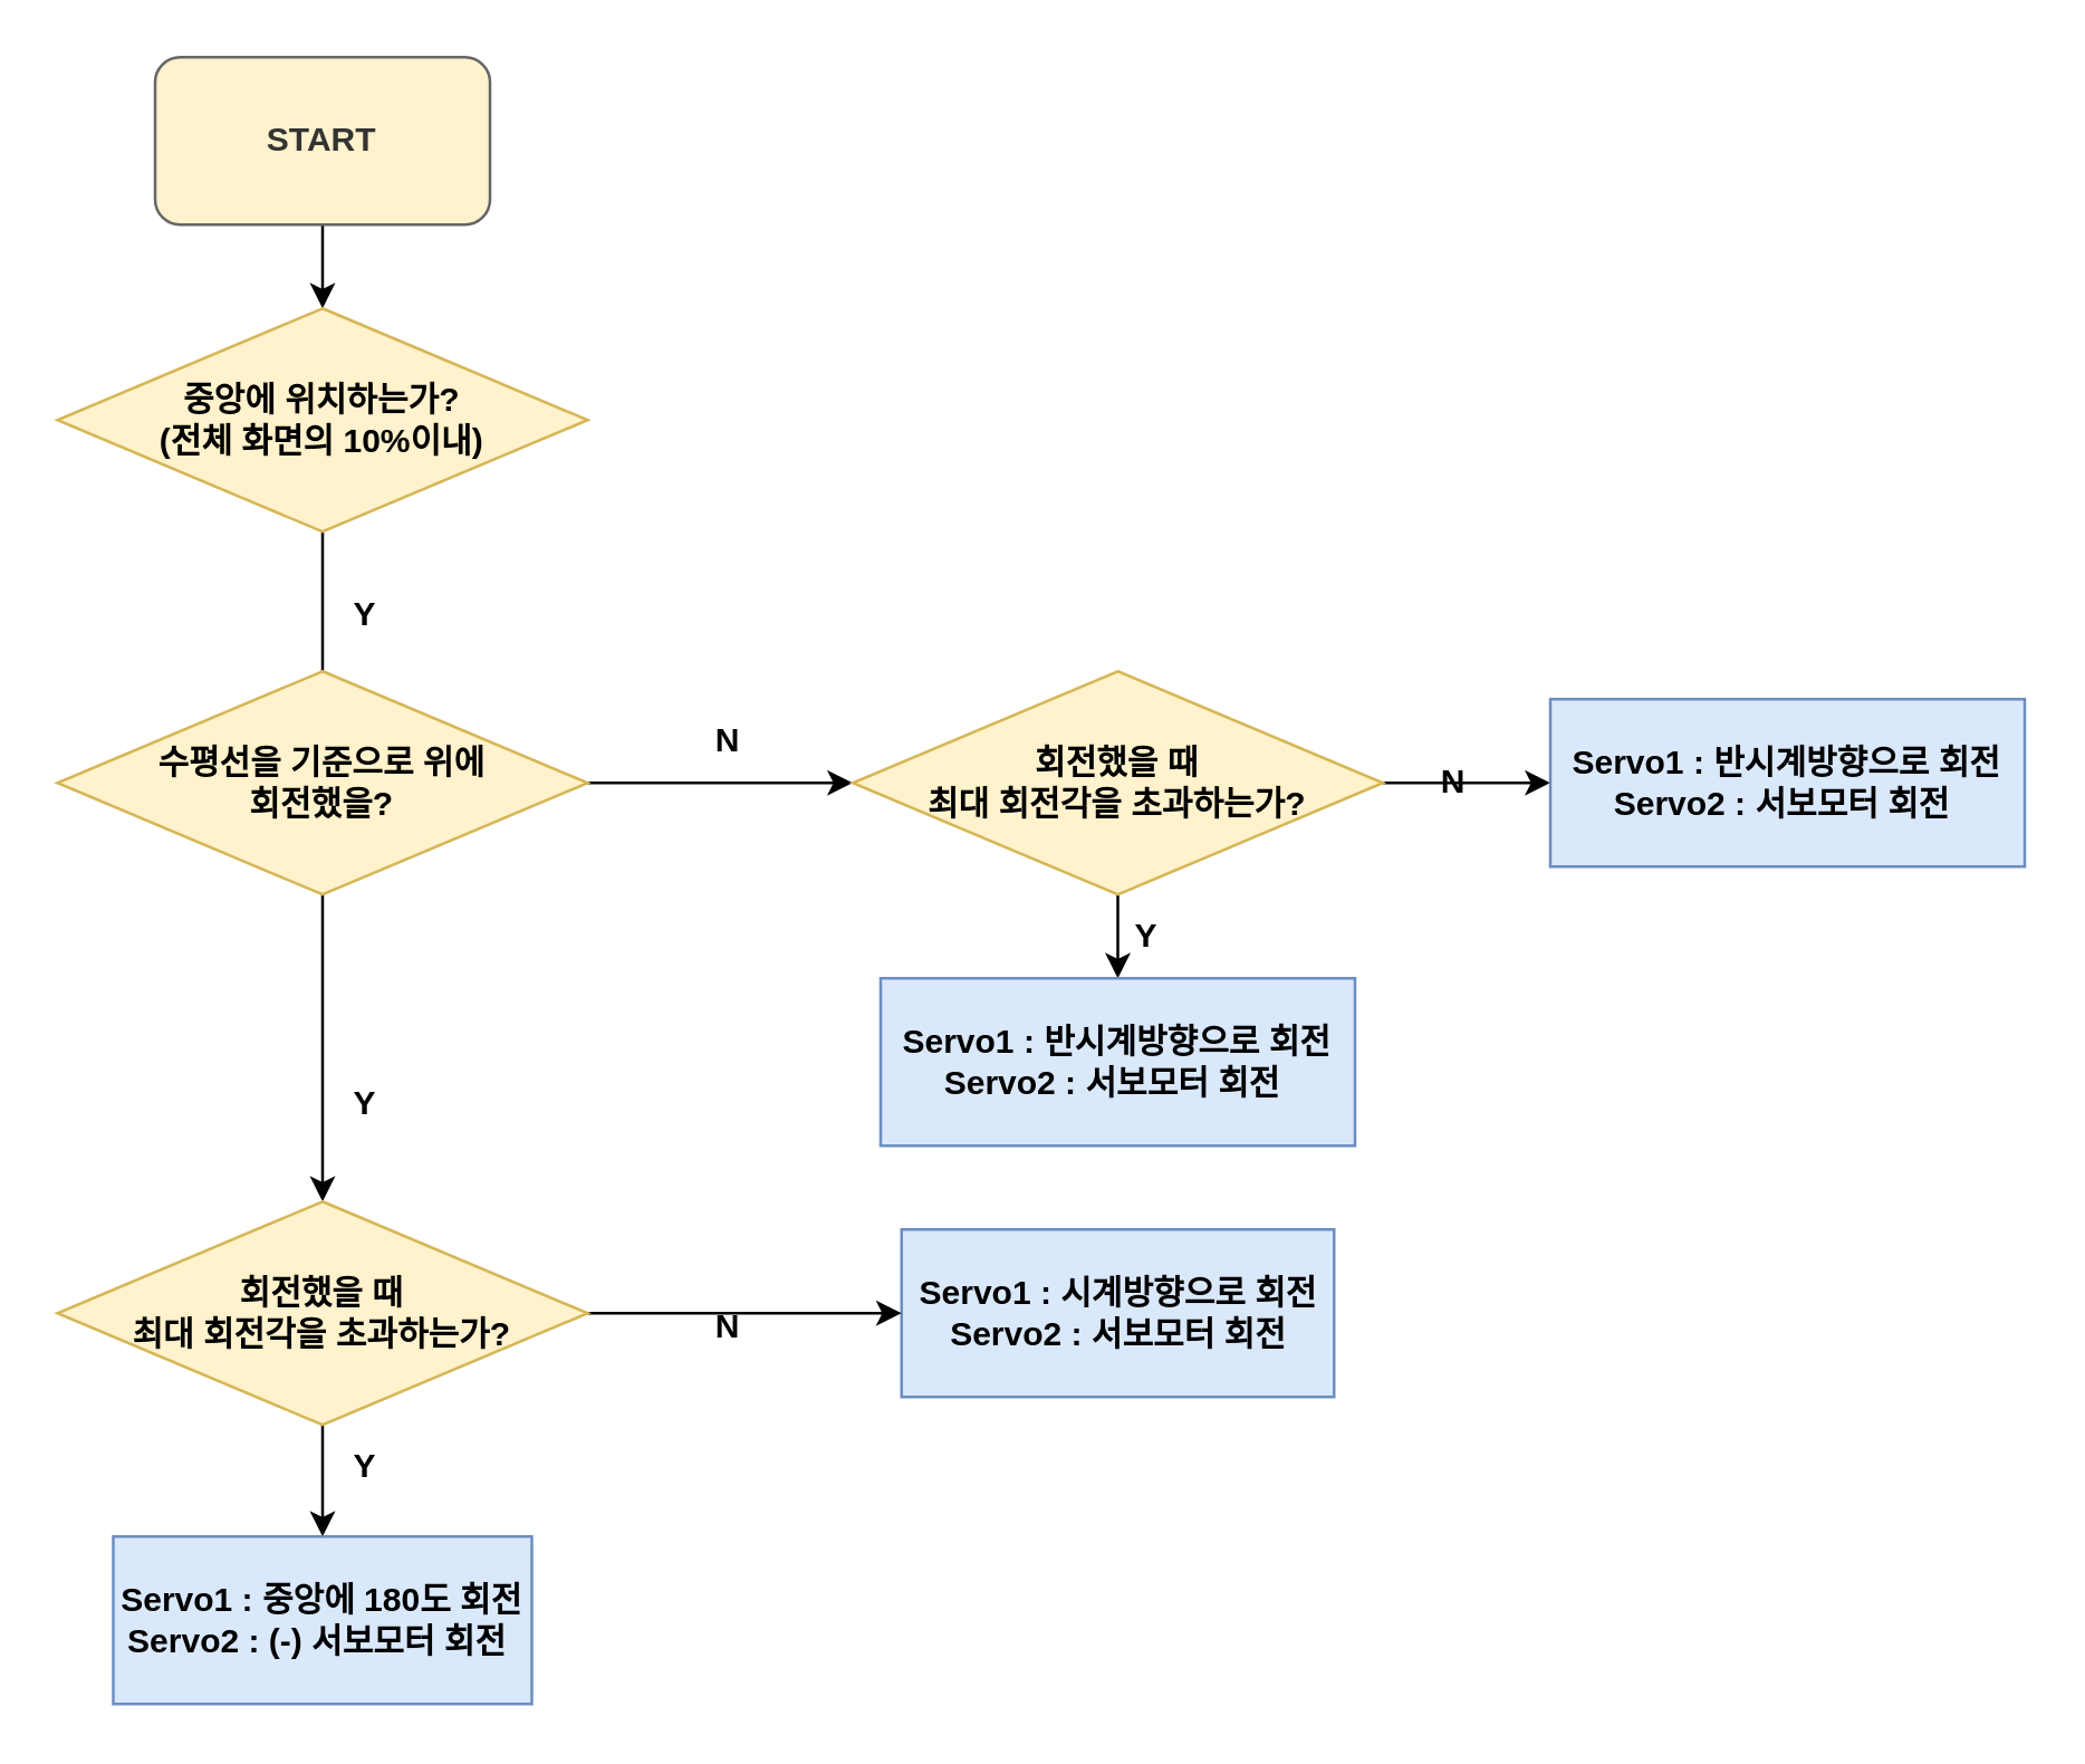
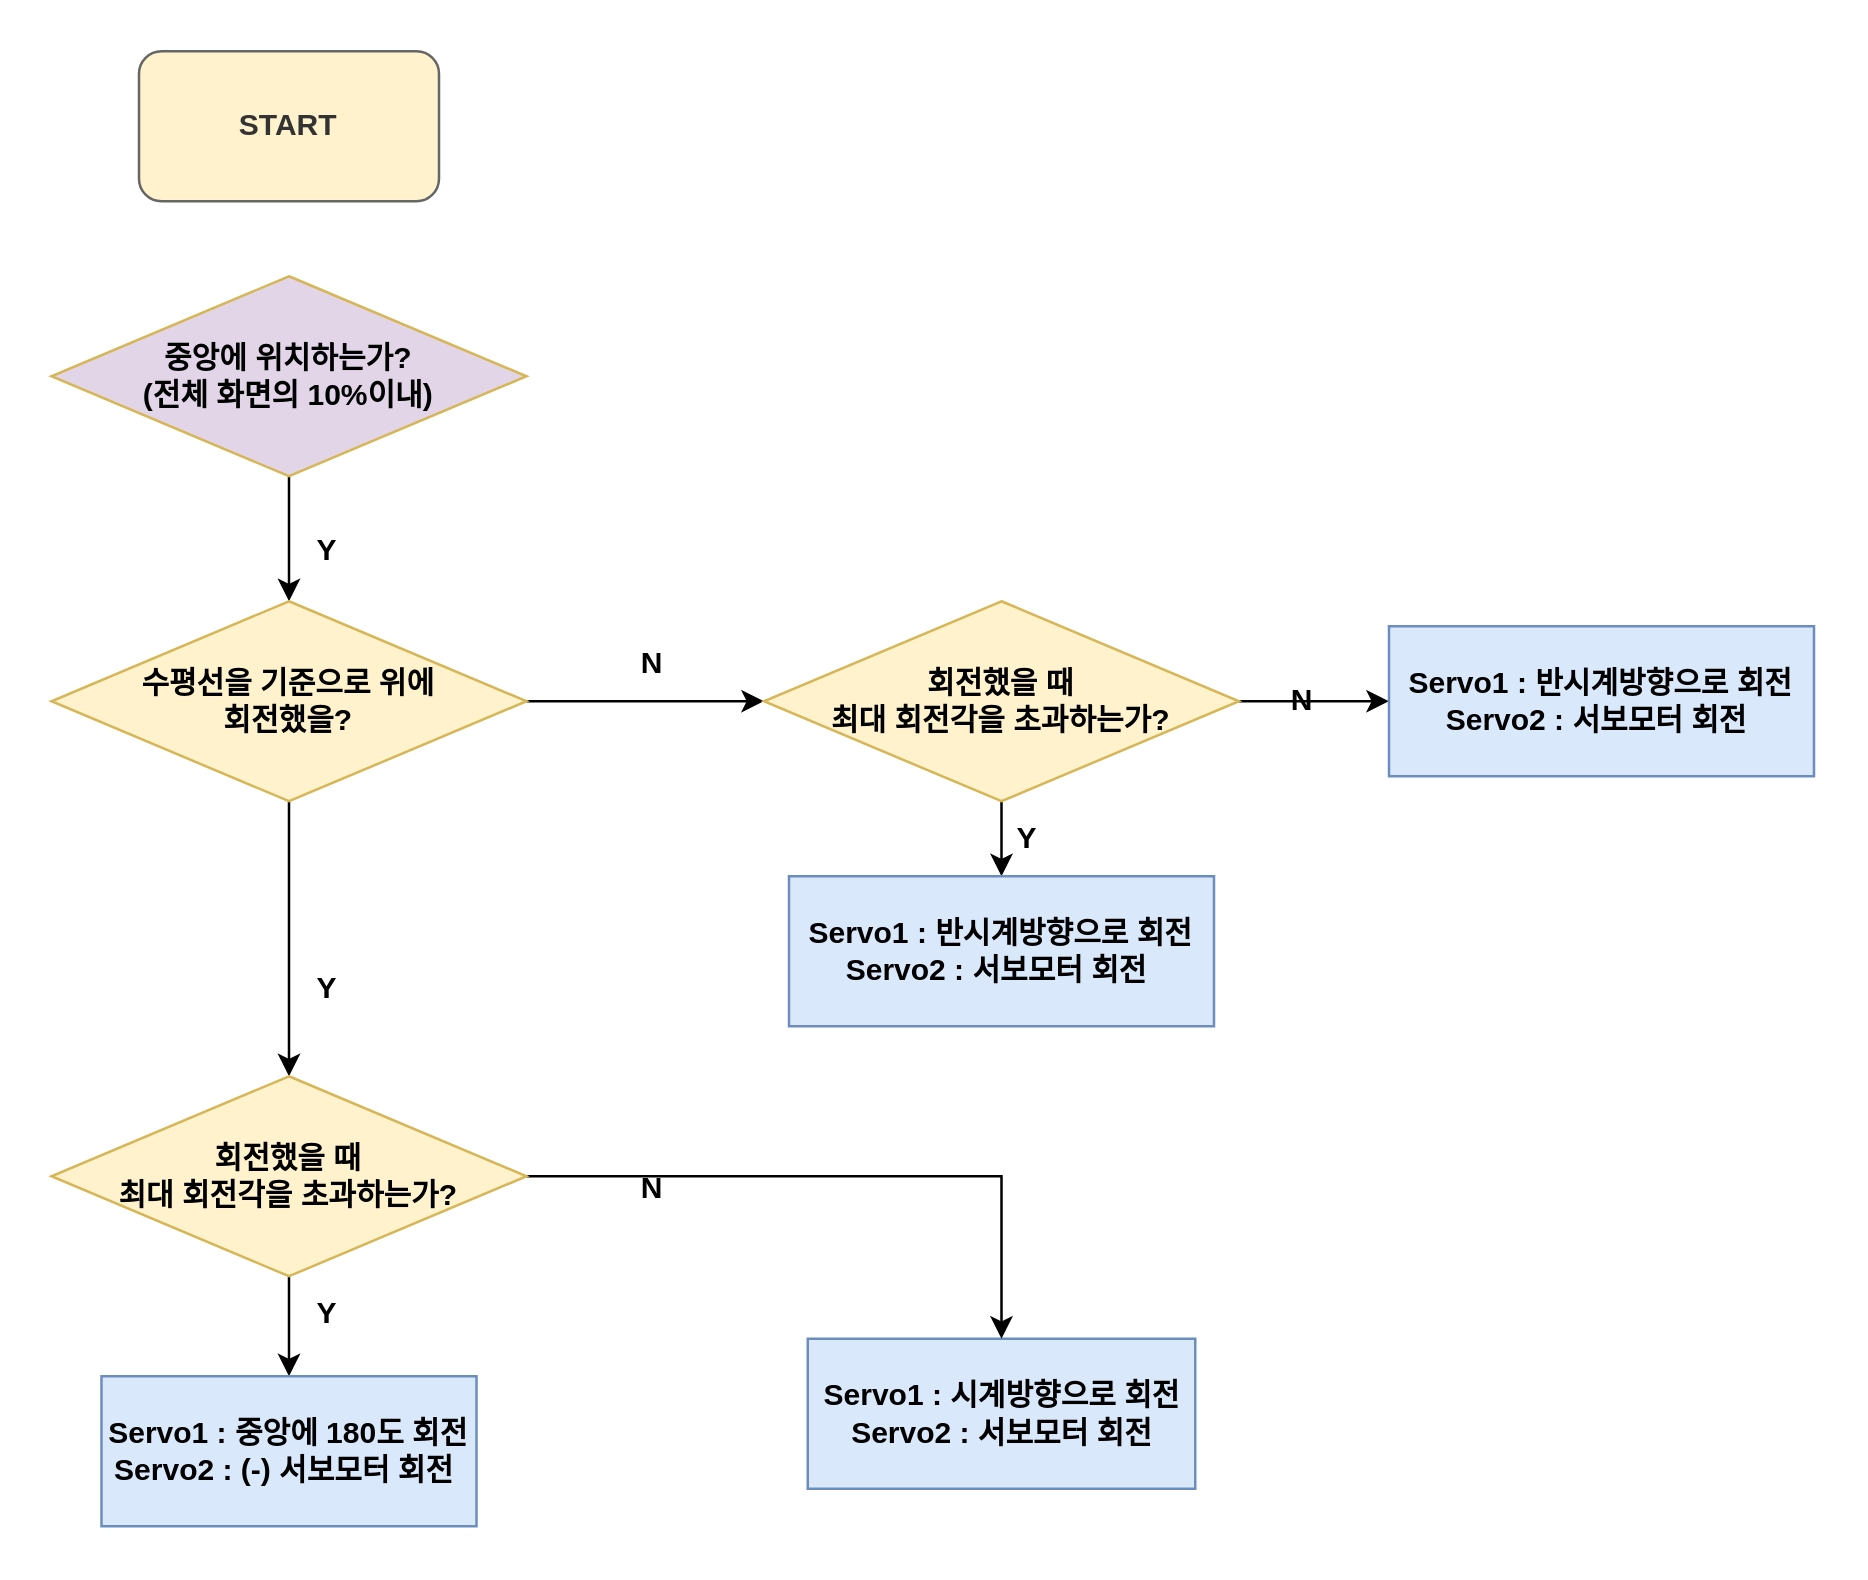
- <mxCell id="2" style="edgeStyle=orthogonalEdgeStyle;rounded=0;orthogonalLoop=1;jettySize=auto;html=1;exitX=0.5;exitY=1;exitDx=0;exitDy=0;fontStyle=1" edge="1" parent="1" source="3" target="5"><mxGeometry relative="1" as="geometry" /></mxCell>
- <mxCell id="5" value="중앙에 위치하는가?&lt;br&gt;(전체 화면의 10%이내)" style="rhombus;whiteSpace=wrap;html=1;fontStyle=1;fillColor=#fff2cc;strokeColor=#d6b656;" vertex="1" parent="1"><mxGeometry x="20" y="110" width="190" height="80" as="geometry" /></mxCell>
+ <mxCell id="5" value="중앙에 위치하는가?&lt;br&gt;(전체 화면의 10%이내)" style="rhombus;whiteSpace=wrap;html=1;fontStyle=1;fillColor=#e1d5e7;strokeColor=#d6b656;" vertex="1" parent="1"><mxGeometry x="20" y="110" width="190" height="80" as="geometry" /></mxCell>
- <mxCell id="4" style="edgeStyle=orthogonalEdgeStyle;rounded=0;orthogonalLoop=1;jettySize=auto;html=1;exitX=0.5;exitY=1;exitDx=0;exitDy=0;fontStyle=1;endArrow=none;" edge="1" parent="1" source="5" target="8"><mxGeometry relative="1" as="geometry" /></mxCell>
+ <mxCell id="4" style="edgeStyle=orthogonalEdgeStyle;rounded=0;orthogonalLoop=1;jettySize=auto;html=1;exitX=0.5;exitY=1;exitDx=0;exitDy=0;fontStyle=1" edge="1" parent="1" source="5" target="8"><mxGeometry relative="1" as="geometry" /></mxCell>
- <mxCell id="9" value="Servo1 : 시계방향으로 회전&lt;br&gt;Servo2 : 서보모터 회전" style="rounded=0;whiteSpace=wrap;html=1;fontStyle=1;fillColor=#dae8fc;strokeColor=#6c8ebf;" vertex="1" parent="1"><mxGeometry x="322.5" y="440" width="155" height="60" as="geometry" /></mxCell>
+ <mxCell id="9" value="Servo1 : 시계방향으로 회전&lt;br&gt;Servo2 : 서보모터 회전" style="rounded=0;whiteSpace=wrap;html=1;fontStyle=1;fillColor=#dae8fc;strokeColor=#6c8ebf;" vertex="1" parent="1"><mxGeometry x="322.5" y="535" width="155" height="60" as="geometry" /></mxCell>
